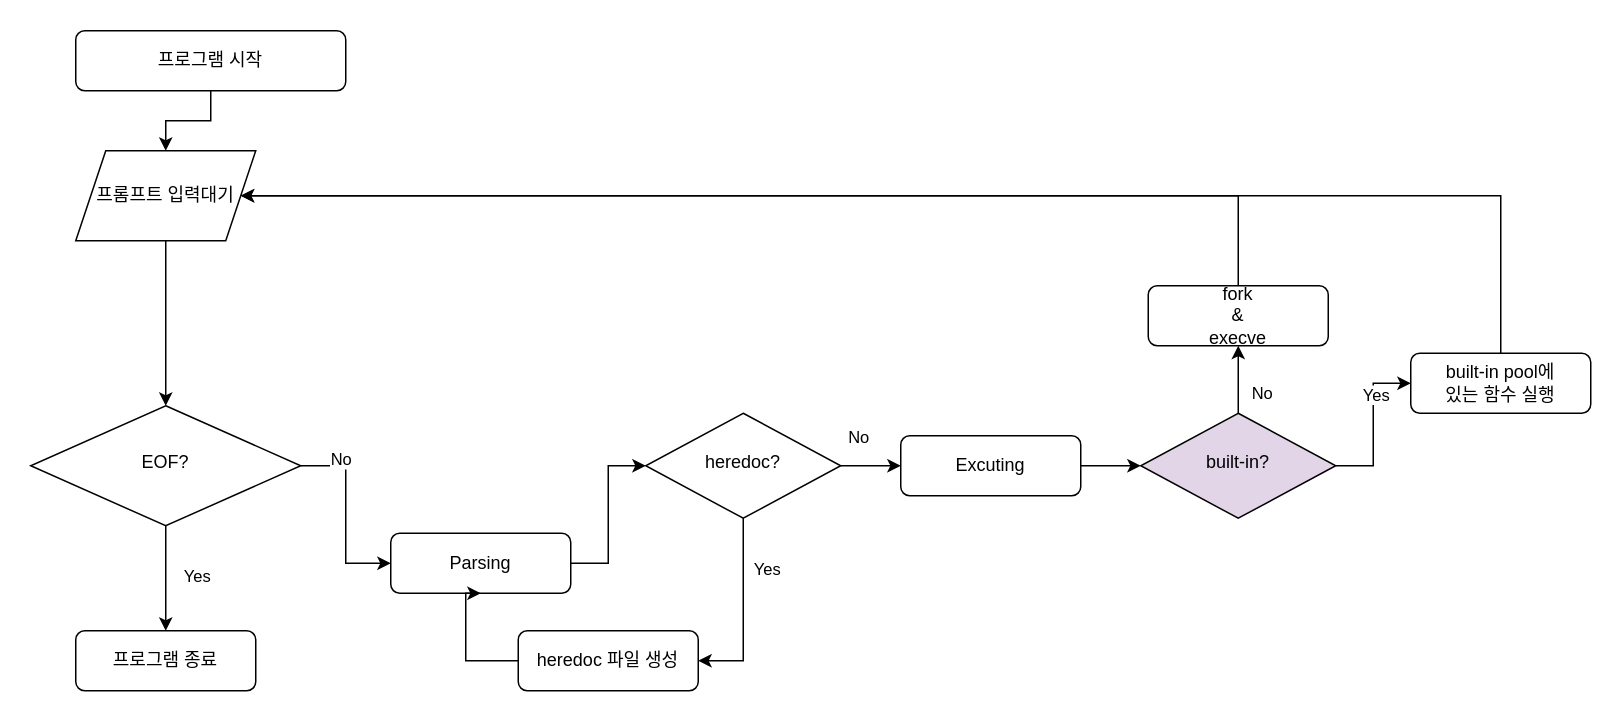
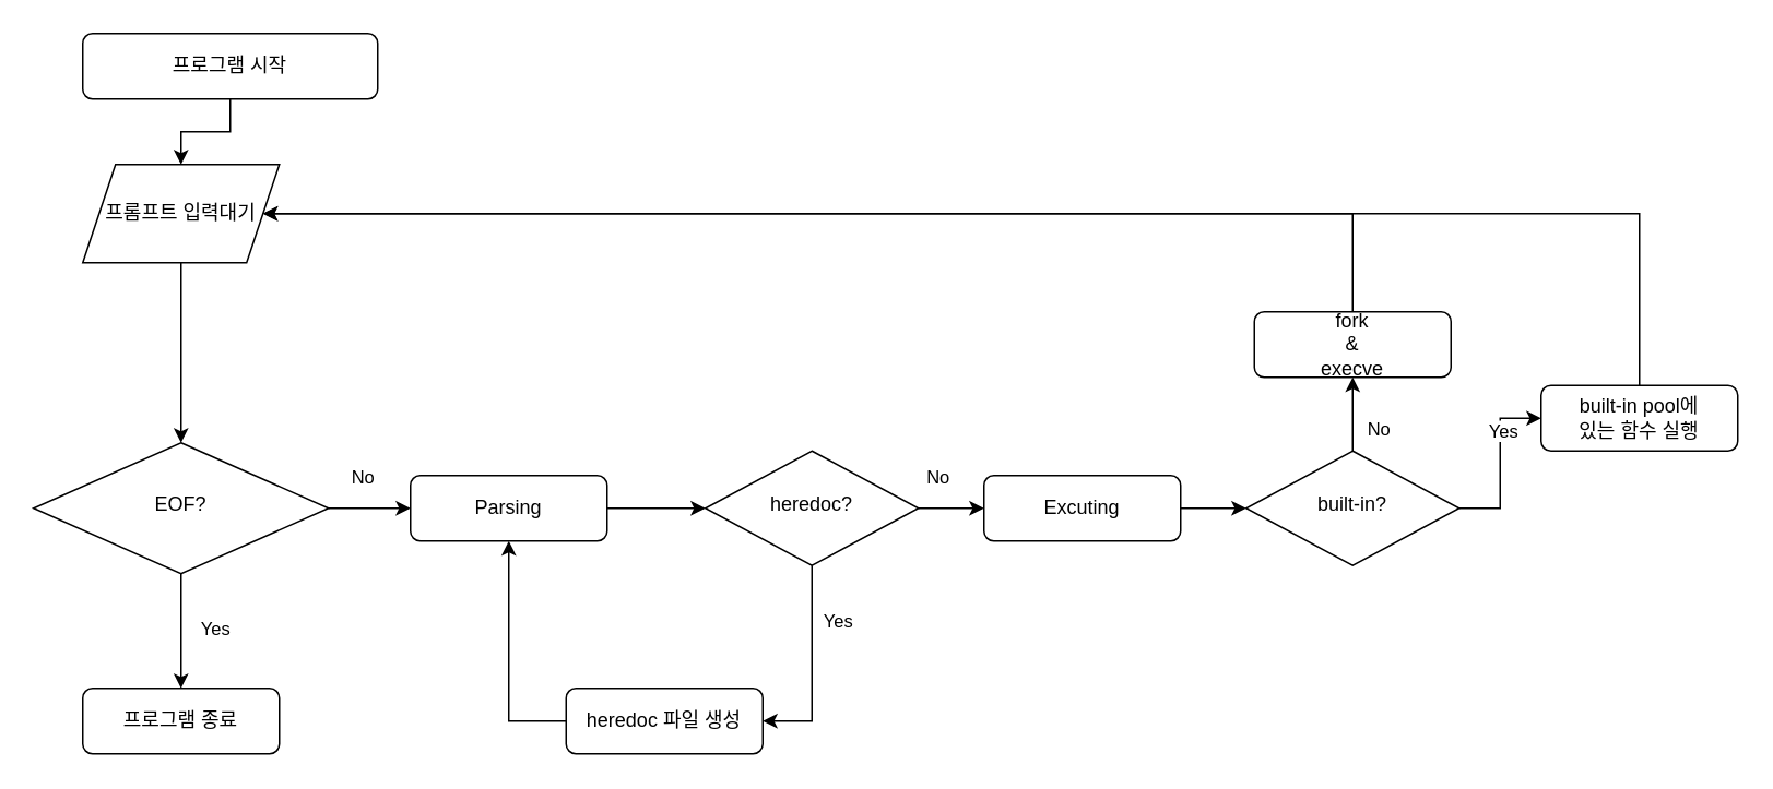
- <mxCell id="28" value="built-in?" style="rhombus;whiteSpace=wrap;html=1;shadow=0;fontFamily=Helvetica;fontSize=12;align=center;strokeWidth=1;spacing=6;spacingTop=-4;fillColor=#e1d5e7;" parent="1" vertex="1"><mxGeometry x="760" y="275" width="130" height="70" as="geometry" /></mxCell>
+ <mxCell id="28" value="built-in?" style="rhombus;whiteSpace=wrap;html=1;shadow=0;fontFamily=Helvetica;fontSize=12;align=center;strokeWidth=1;spacing=6;spacingTop=-4;" parent="1" vertex="1"><mxGeometry x="760" y="275" width="130" height="70" as="geometry" /></mxCell>
- <mxCell id="12" value="Parsing" style="rounded=1;whiteSpace=wrap;html=1;fontSize=12;glass=0;strokeWidth=1;shadow=0;" parent="1" vertex="1"><mxGeometry x="260" y="355" width="120" height="40" as="geometry" /></mxCell>
+ <mxCell id="12" value="Parsing" style="rounded=1;whiteSpace=wrap;html=1;fontSize=12;glass=0;strokeWidth=1;shadow=0;" parent="1" vertex="1"><mxGeometry x="250" y="290" width="120" height="40" as="geometry" /></mxCell>
